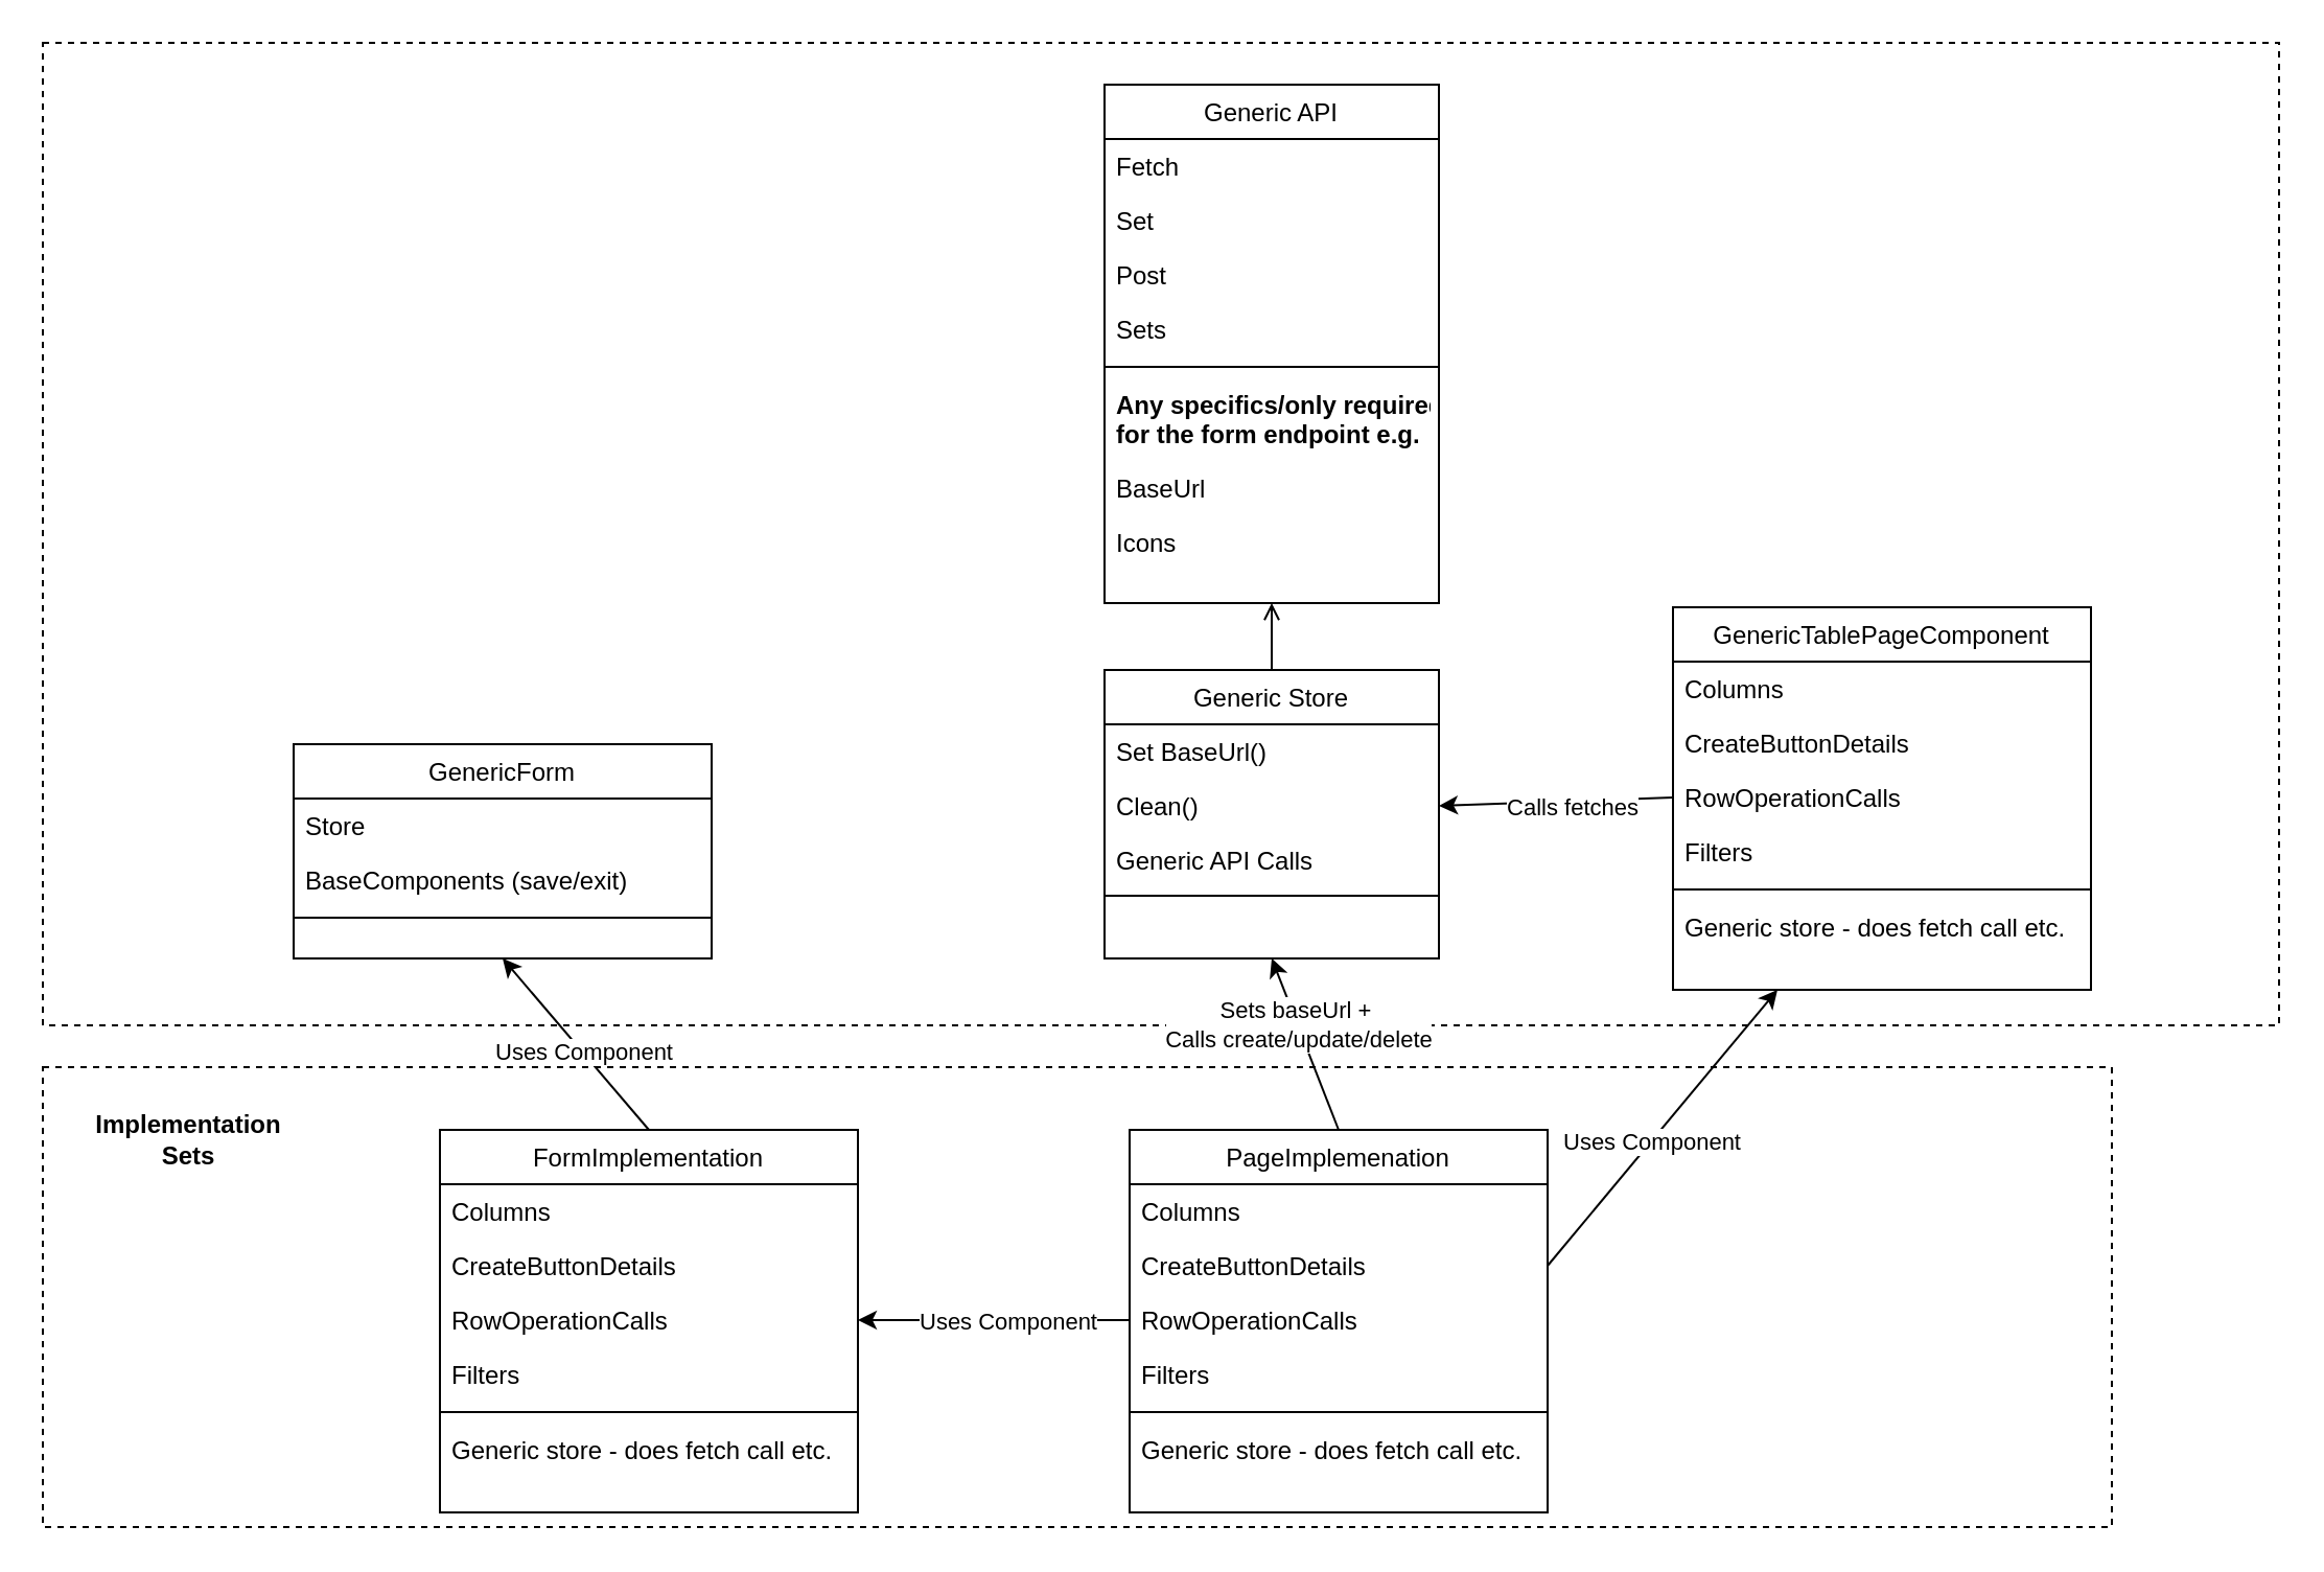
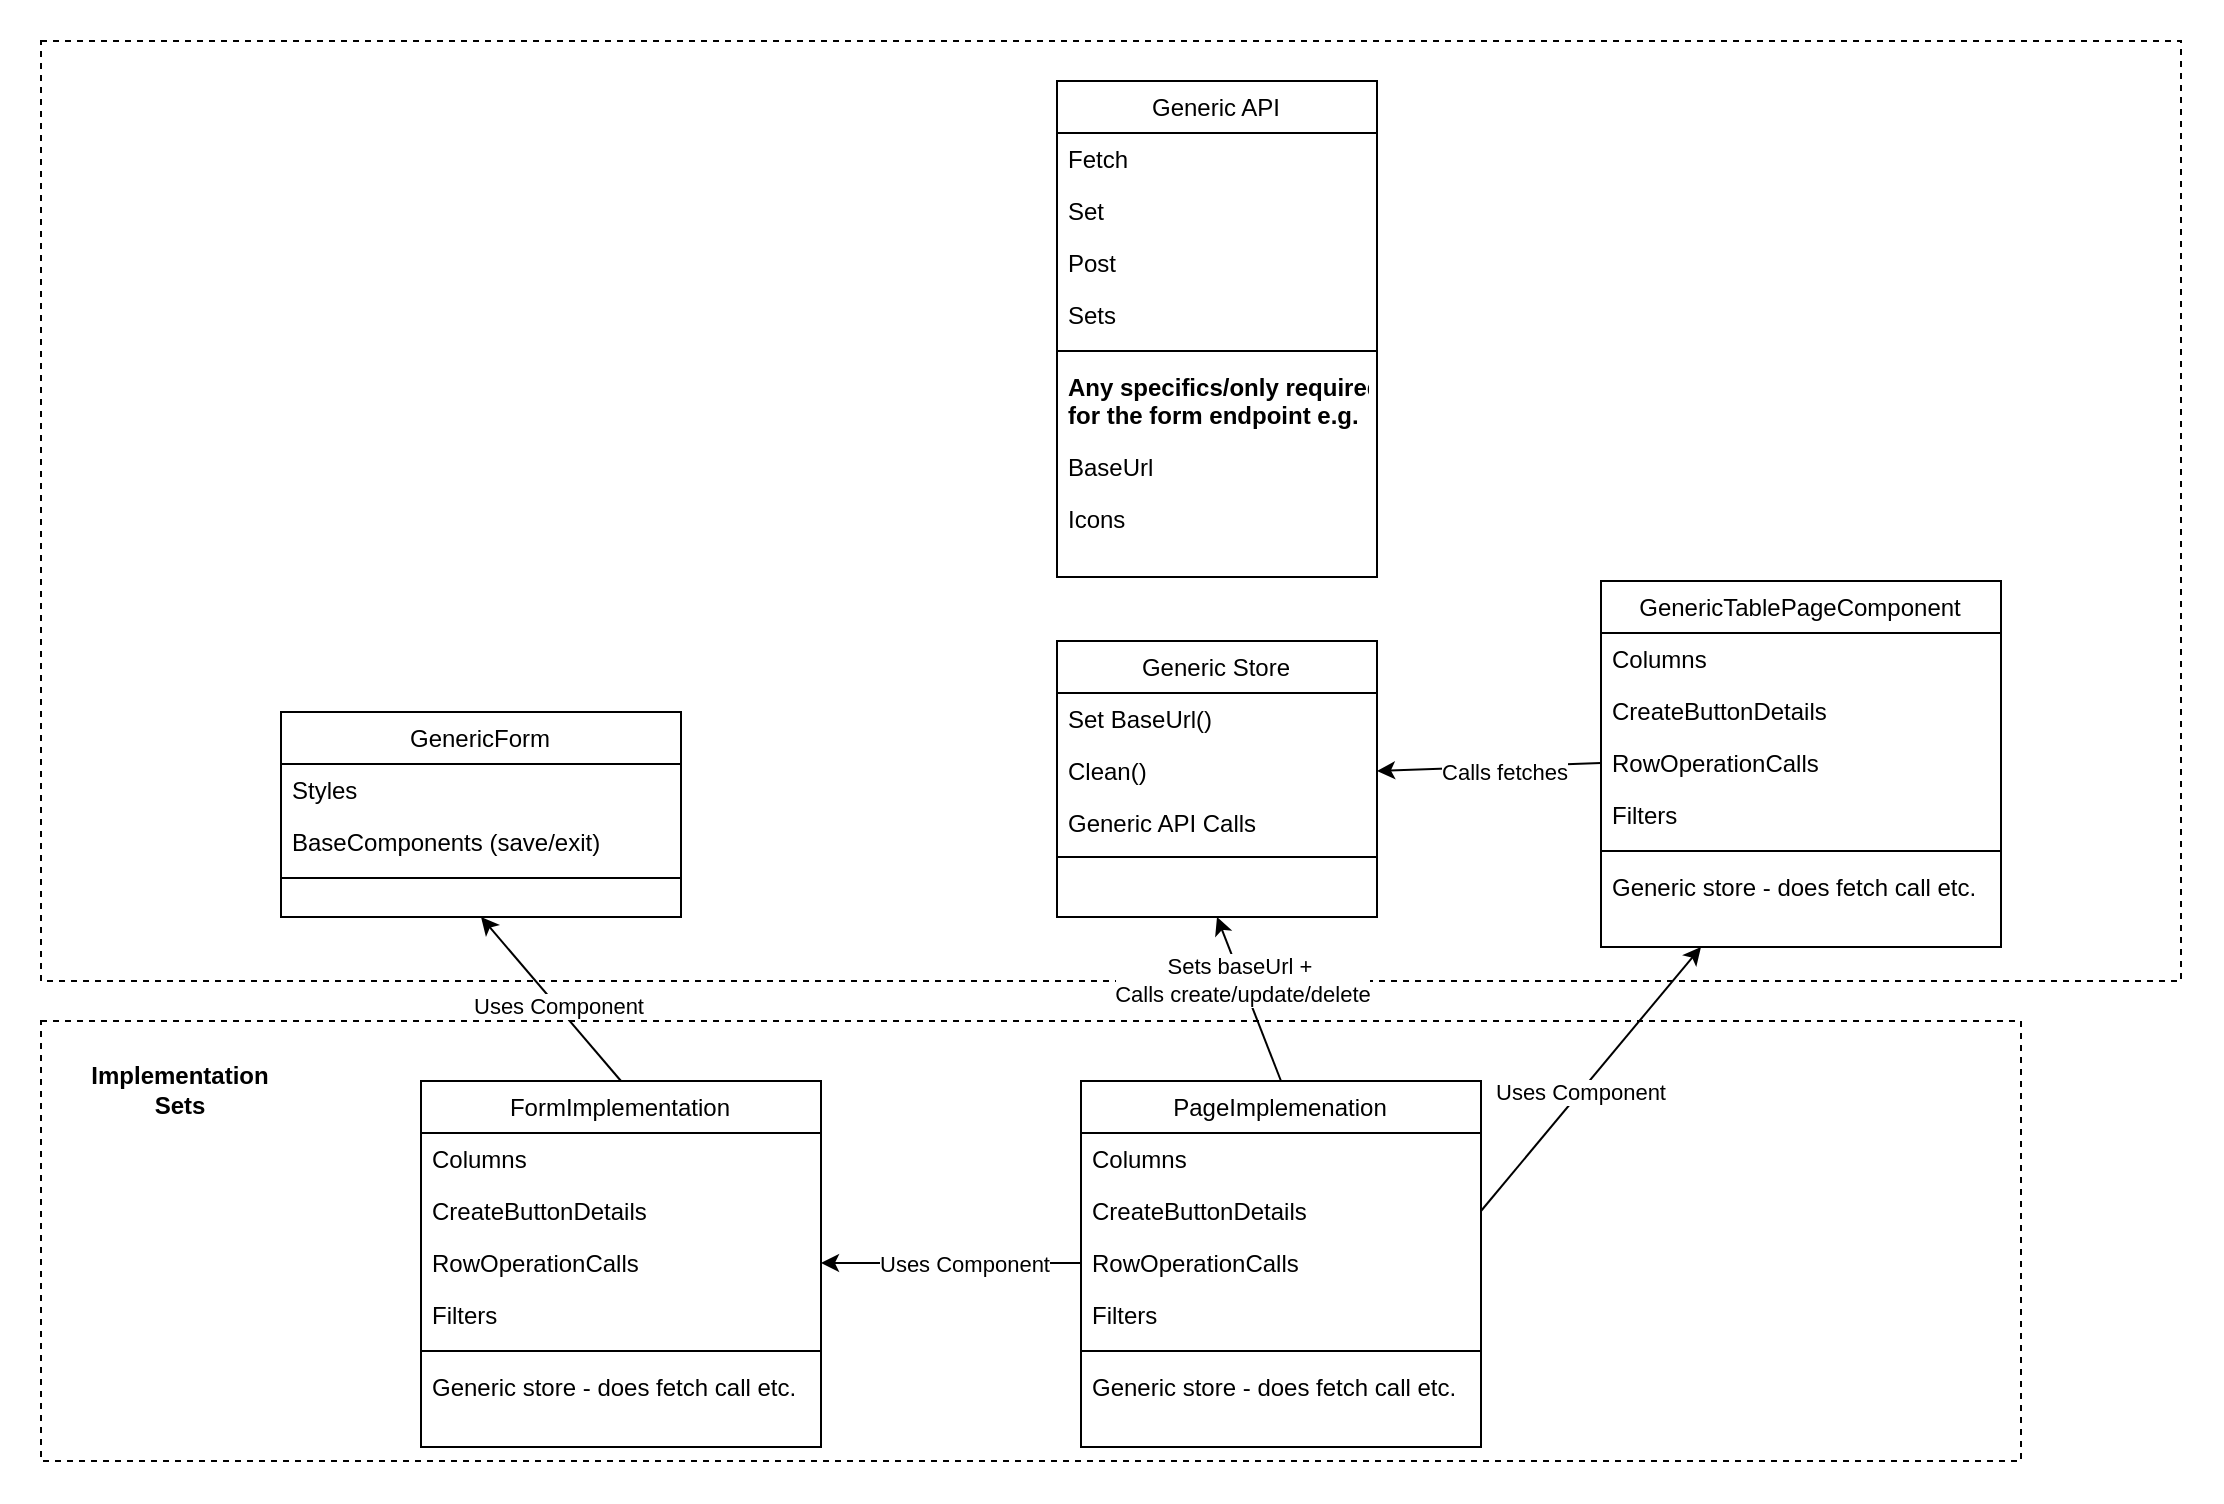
- <mxCell id="17" value="" style="endArrow=open;shadow=0;strokeWidth=1;rounded=0;curved=0;endFill=1;edgeStyle=elbowEdgeStyle;elbow=vertical;" parent="1" source="3" target="8" edge="1"><mxGeometry x="0.5" y="41" relative="1" as="geometry"><mxPoint x="400" y="32" as="sourcePoint" /><mxPoint x="560" y="32" as="targetPoint" /><mxPoint x="-40" y="32" as="offset" /></mxGeometry></mxCell>
- <mxCell id="50" value="Store" style="text;align=left;verticalAlign=top;spacingLeft=4;spacingRight=4;overflow=hidden;rotatable=0;points=[[0,0.5],[1,0.5]];portConstraint=eastwest;rounded=0;shadow=0;html=0;" vertex="1" parent="49"><mxGeometry y="26" width="200" height="26" as="geometry" /></mxCell>
+ <mxCell id="50" value="Styles" style="text;align=left;verticalAlign=top;spacingLeft=4;spacingRight=4;overflow=hidden;rotatable=0;points=[[0,0.5],[1,0.5]];portConstraint=eastwest;rounded=0;shadow=0;html=0;" vertex="1" parent="49"><mxGeometry y="26" width="200" height="26" as="geometry" /></mxCell>
